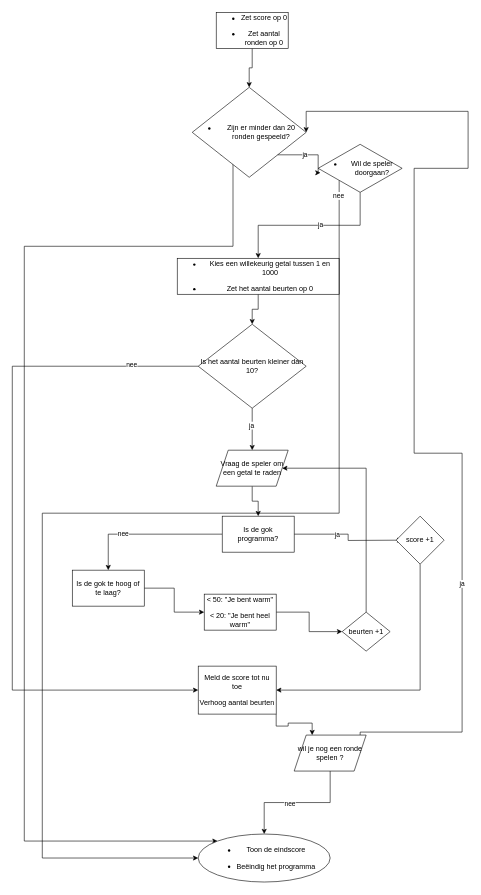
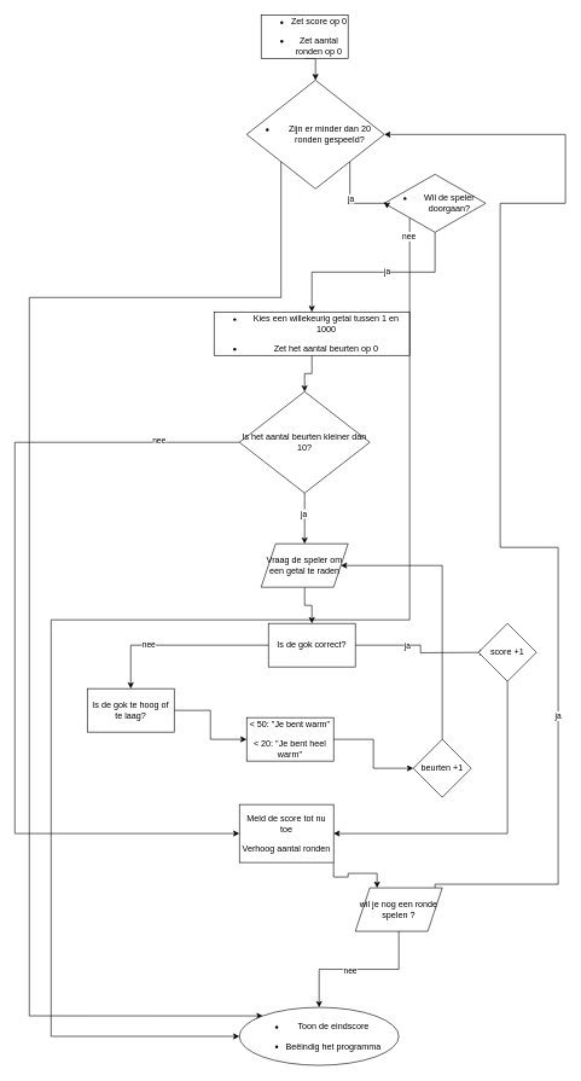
- <mxCell id="5" value="&lt;ul data-pm-slice=&quot;3 3 []&quot; data-spread=&quot;false&quot;&gt;&lt;li&gt;&lt;p&gt;Zijn er minder dan 20 ronden gespeeld?&lt;/p&gt;&lt;/li&gt;&lt;/ul&gt;" style="rhombus;whiteSpace=wrap;html=1;" vertex="1" parent="1"><mxGeometry x="320" y="145" width="190" height="150" as="geometry" /></mxCell>
+ <mxCell id="5" value="&lt;ul data-pm-slice=&quot;3 3 []&quot; data-spread=&quot;false&quot;&gt;&lt;li&gt;&lt;p&gt;Zijn er minder dan 20 ronden gespeeld?&lt;/p&gt;&lt;/li&gt;&lt;/ul&gt;" style="rhombus;whiteSpace=wrap;html=1;" vertex="1" parent="1"><mxGeometry x="340" y="110" width="190" height="150" as="geometry" /></mxCell>
- <mxCell id="19" value="&lt;p data-pm-slice=&quot;1 1 [&amp;quot;list&amp;quot;,{&amp;quot;spread&amp;quot;:false,&amp;quot;start&amp;quot;:823,&amp;quot;end&amp;quot;:925},&amp;quot;regular_list_item&amp;quot;,{&amp;quot;start&amp;quot;:823,&amp;quot;end&amp;quot;:925}]&quot;&gt;Is de gok programma?&lt;/p&gt;" style="rounded=0;whiteSpace=wrap;html=1;" vertex="1" parent="1"><mxGeometry x="370" y="860" width="120" height="60" as="geometry" /></mxCell>
+ <mxCell id="19" value="&lt;p data-pm-slice=&quot;1 1 [&amp;quot;list&amp;quot;,{&amp;quot;spread&amp;quot;:false,&amp;quot;start&amp;quot;:823,&amp;quot;end&amp;quot;:925},&amp;quot;regular_list_item&amp;quot;,{&amp;quot;start&amp;quot;:823,&amp;quot;end&amp;quot;:925}]&quot;&gt;Is de gok correct?&lt;/p&gt;" style="rounded=0;whiteSpace=wrap;html=1;" vertex="1" parent="1"><mxGeometry x="370" y="860" width="120" height="60" as="geometry" /></mxCell>
- <mxCell id="26" value="beurten +1" style="rhombus;whiteSpace=wrap;html=1;" vertex="1" parent="1"><mxGeometry x="570" y="1020" width="80" height="65" as="geometry" /></mxCell>
+ <mxCell id="26" value="beurten +1" style="rhombus;whiteSpace=wrap;html=1;" vertex="1" parent="1"><mxGeometry x="570" y="1020" width="80" height="80" as="geometry" /></mxCell>
- <mxCell id="28" value="&lt;p data-pm-slice=&quot;1 1 [&amp;quot;list&amp;quot;,{&amp;quot;spread&amp;quot;:false,&amp;quot;start&amp;quot;:1197,&amp;quot;end&amp;quot;:1319},&amp;quot;regular_list_item&amp;quot;,{&amp;quot;start&amp;quot;:1197,&amp;quot;end&amp;quot;:1223}]&quot;&gt;Meld de score tot nu toe&lt;/p&gt;&lt;p data-pm-slice=&quot;1 1 [&amp;quot;list&amp;quot;,{&amp;quot;spread&amp;quot;:false,&amp;quot;start&amp;quot;:1197,&amp;quot;end&amp;quot;:1319},&amp;quot;regular_list_item&amp;quot;,{&amp;quot;start&amp;quot;:1197,&amp;quot;end&amp;quot;:1223}]&quot;&gt;&lt;span style=&quot;background-color: transparent; color: light-dark(rgb(0, 0, 0), rgb(255, 255, 255));&quot;&gt;Verhoog aantal beurten&lt;/span&gt;&lt;/p&gt;" style="rounded=0;whiteSpace=wrap;html=1;" vertex="1" parent="1"><mxGeometry x="330" y="1110" width="130" height="80" as="geometry" /></mxCell>
+ <mxCell id="28" value="&lt;p data-pm-slice=&quot;1 1 [&amp;quot;list&amp;quot;,{&amp;quot;spread&amp;quot;:false,&amp;quot;start&amp;quot;:1197,&amp;quot;end&amp;quot;:1319},&amp;quot;regular_list_item&amp;quot;,{&amp;quot;start&amp;quot;:1197,&amp;quot;end&amp;quot;:1223}]&quot;&gt;Meld de score tot nu toe&lt;/p&gt;&lt;p data-pm-slice=&quot;1 1 [&amp;quot;list&amp;quot;,{&amp;quot;spread&amp;quot;:false,&amp;quot;start&amp;quot;:1197,&amp;quot;end&amp;quot;:1319},&amp;quot;regular_list_item&amp;quot;,{&amp;quot;start&amp;quot;:1197,&amp;quot;end&amp;quot;:1223}]&quot;&gt;&lt;span style=&quot;background-color: transparent; color: light-dark(rgb(0, 0, 0), rgb(255, 255, 255));&quot;&gt;Verhoog aantal ronden&lt;/span&gt;&lt;/p&gt;" style="rounded=0;whiteSpace=wrap;html=1;" vertex="1" parent="1"><mxGeometry x="330" y="1110" width="130" height="80" as="geometry" /></mxCell>
